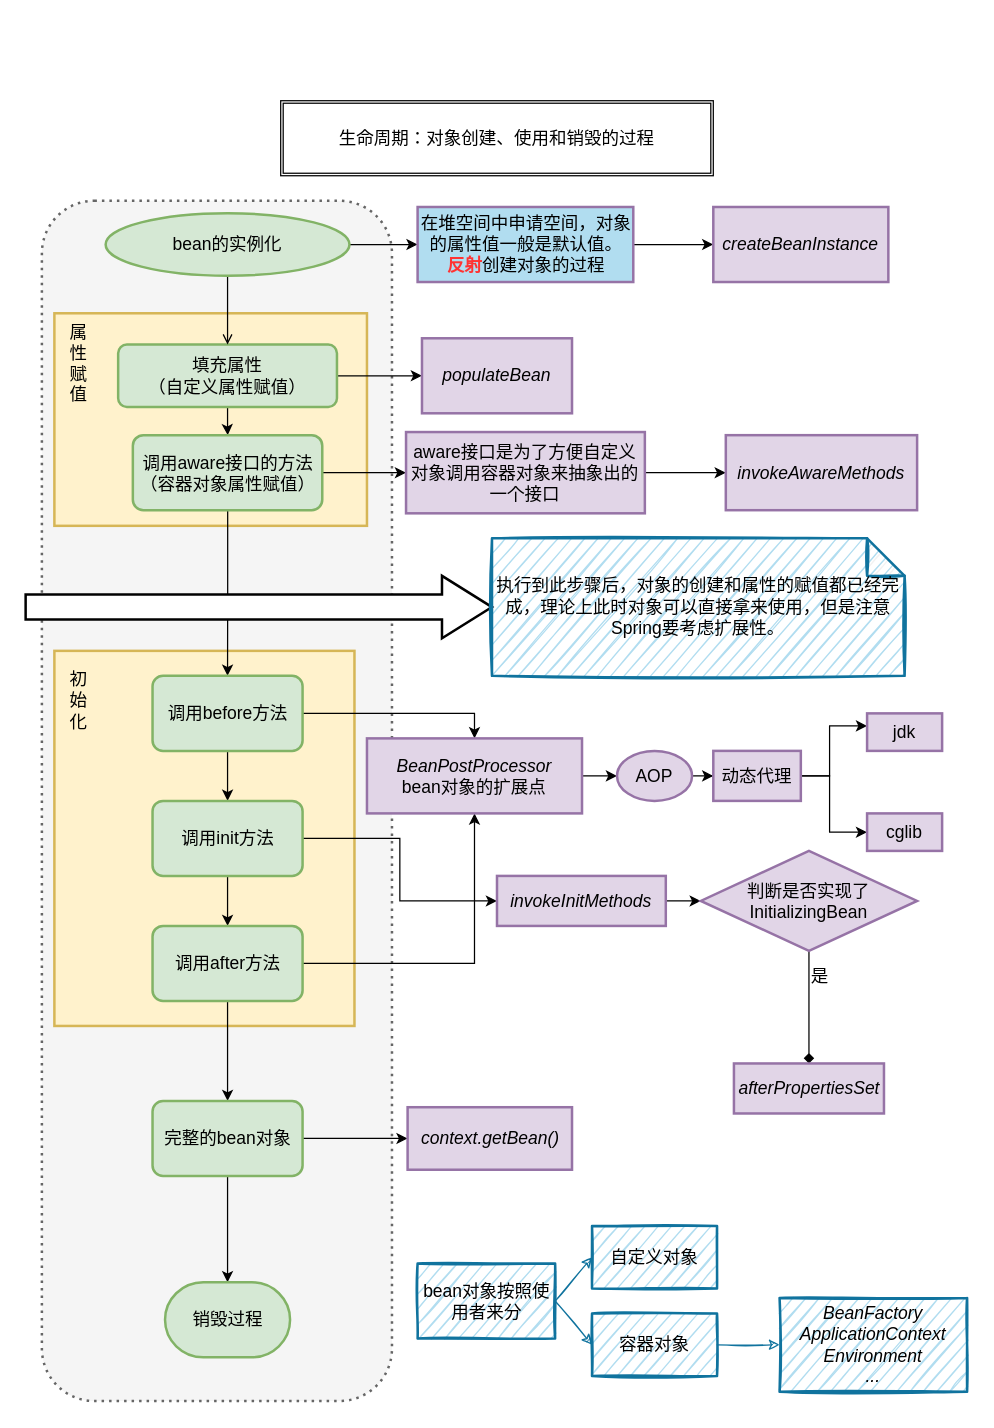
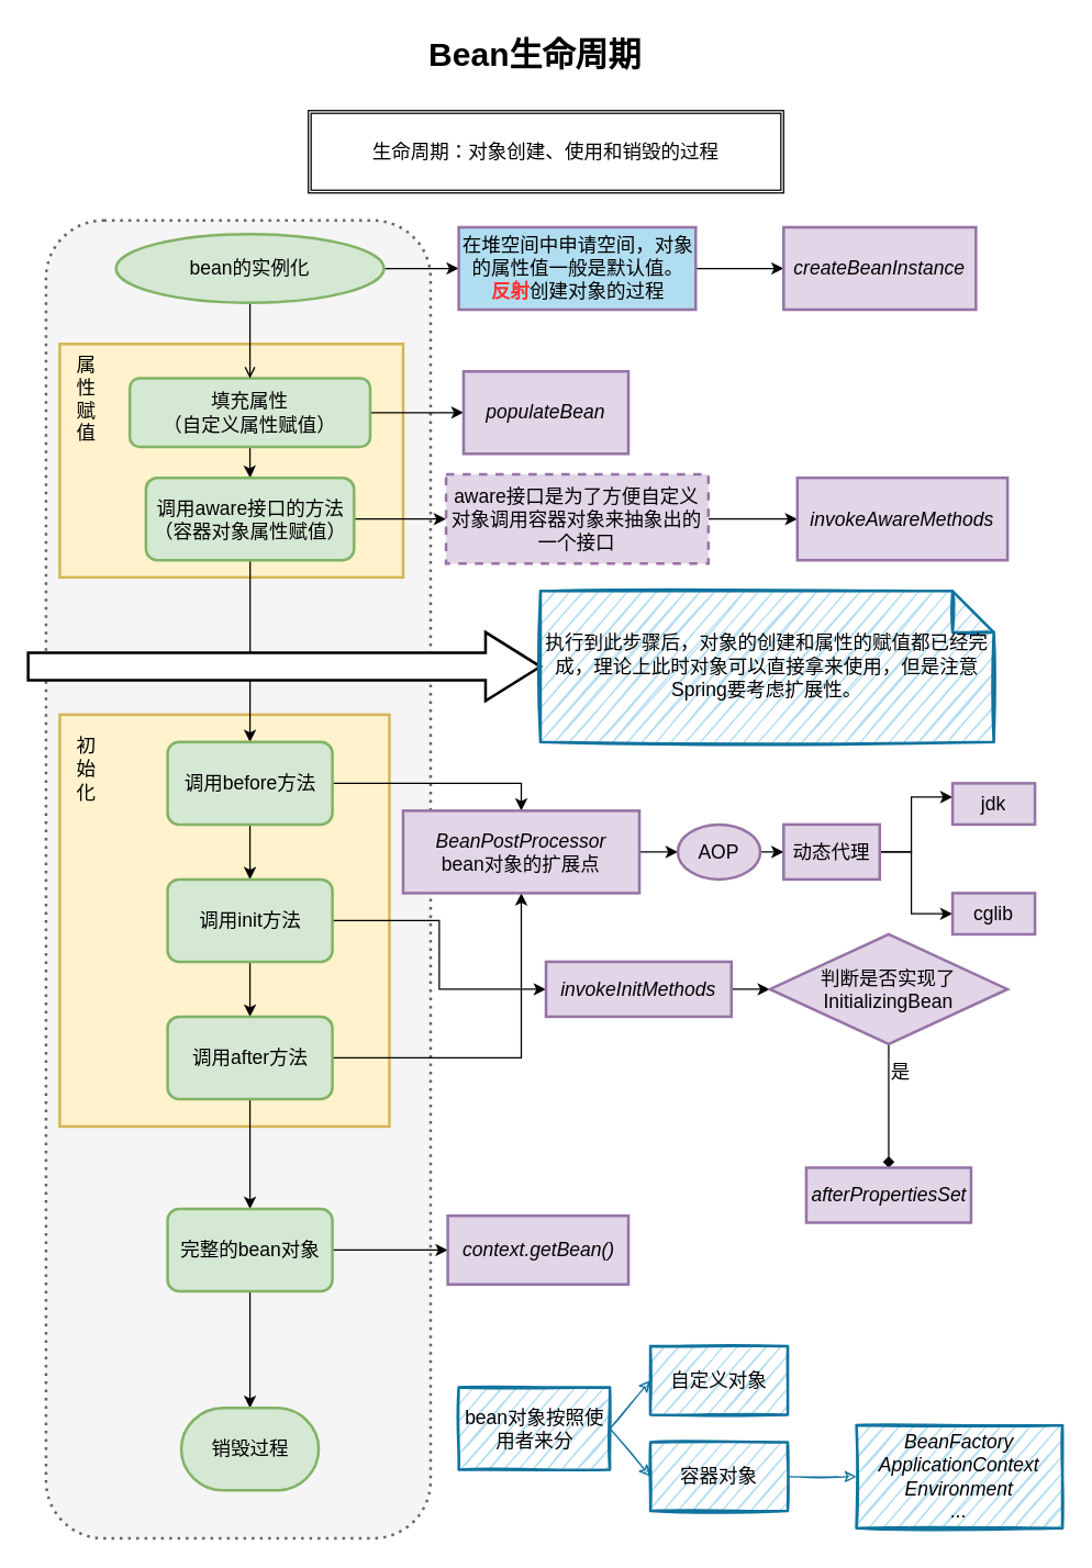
+ <mxCell id="5" value="&lt;h1&gt;Bean生命周期&lt;/h1&gt;" style="text;html=1;strokeColor=none;fillColor=none;spacing=5;spacingTop=-20;whiteSpace=wrap;overflow=hidden;" vertex="1" parent="1"><mxGeometry x="307" y="20" width="180" height="40" as="geometry" /></mxCell>
- <mxCell id="21" value="&lt;font style=&quot;font-size: 14px&quot;&gt;aware接口是为了方便自定义对象调用容器对象来抽象出的一个接口&lt;/font&gt;" style="whiteSpace=wrap;html=1;rounded=0;strokeWidth=2;arcSize=14;glass=0;fillColor=#e1d5e7;strokeColor=#9673a6;" vertex="1" parent="1"><mxGeometry x="324.25" y="345" width="191" height="65" as="geometry" /></mxCell>
+ <mxCell id="21" value="&lt;font style=&quot;font-size: 14px&quot;&gt;aware接口是为了方便自定义对象调用容器对象来抽象出的一个接口&lt;/font&gt;" style="whiteSpace=wrap;html=1;rounded=0;strokeWidth=2;arcSize=14;glass=0;fillColor=#e1d5e7;strokeColor=#9673a6;dashed=1;" vertex="1" parent="1"><mxGeometry x="324.25" y="345" width="191" height="65" as="geometry" /></mxCell>
